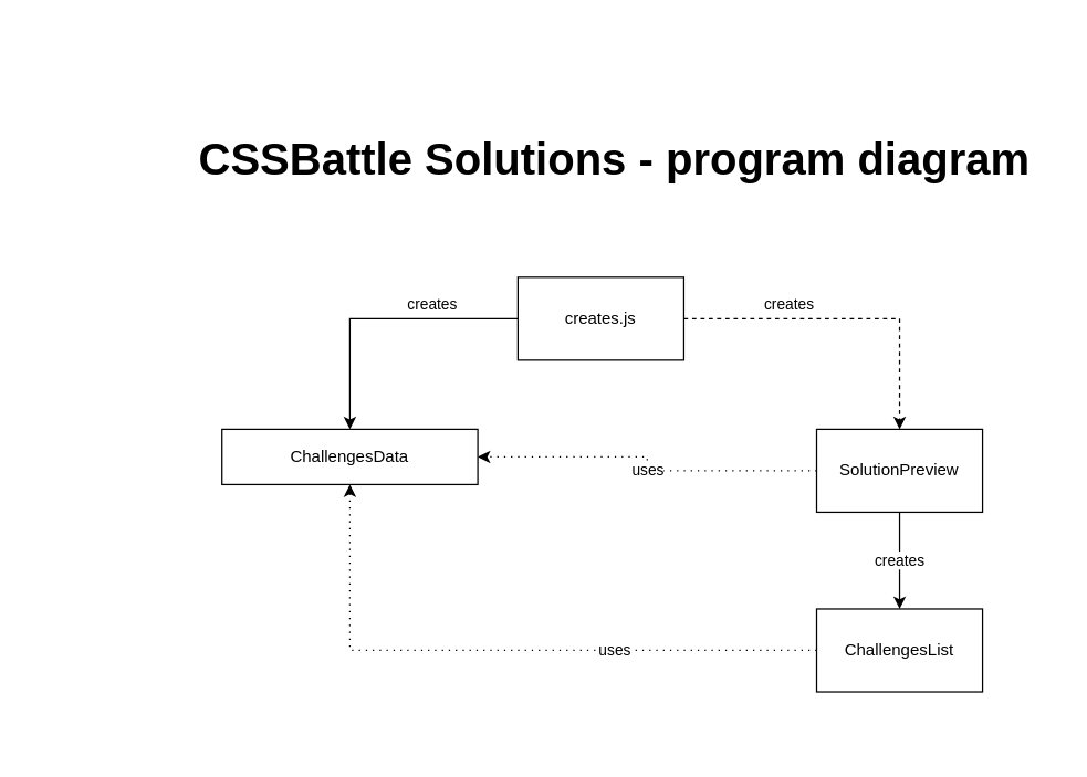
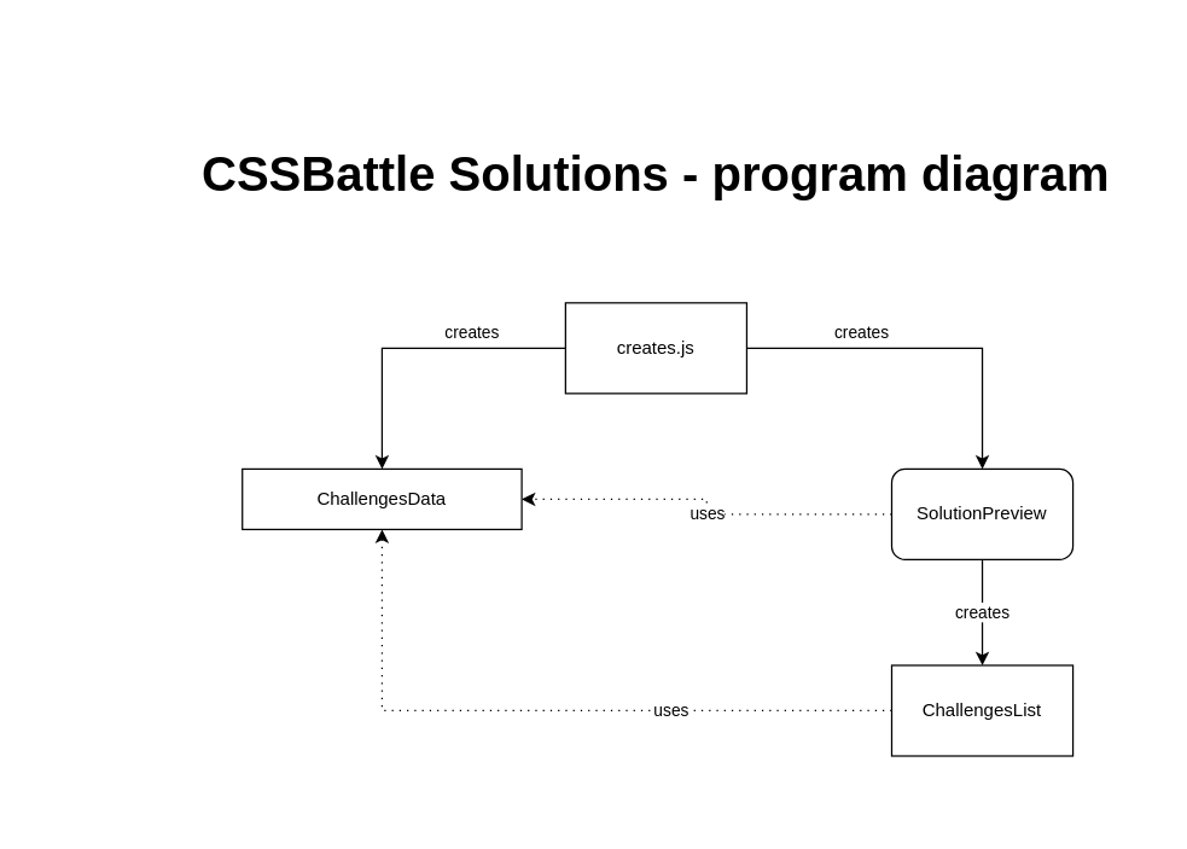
- <mxCell id="9" value="CSSBattle Solutions - program diagram" style="text;html=1;strokeColor=none;fillColor=none;align=center;verticalAlign=middle;whiteSpace=wrap;rounded=0;fontSize=32;fontStyle=1" parent="1" vertex="1"><mxGeometry x="114" y="90" width="660" height="50" as="geometry" /></mxCell>
+ <mxCell id="9" value="CSSBattle Solutions - program diagram" style="text;html=1;strokeColor=none;fillColor=none;align=center;verticalAlign=middle;whiteSpace=wrap;rounded=0;fontSize=32;fontStyle=1" parent="1" vertex="1"><mxGeometry x="104" y="90" width="660" height="50" as="geometry" /></mxCell>
- <mxCell id="3" value="creates" style="edgeStyle=orthogonalEdgeStyle;rounded=0;orthogonalLoop=1;jettySize=auto;html=1;entryX=0.5;entryY=0;entryDx=0;entryDy=0;dashed=1;" parent="1" source="4" target="7" edge="1"><mxGeometry x="-0.356" y="10" relative="1" as="geometry"><mxPoint as="offset" /></mxGeometry></mxCell>
+ <mxCell id="3" value="creates" style="edgeStyle=orthogonalEdgeStyle;rounded=0;orthogonalLoop=1;jettySize=auto;html=1;entryX=0.5;entryY=0;entryDx=0;entryDy=0;" parent="1" source="4" target="7" edge="1"><mxGeometry x="-0.356" y="10" relative="1" as="geometry"><mxPoint as="offset" /></mxGeometry></mxCell>
- <mxCell id="7" value="SolutionPreview" style="rounded=0;whiteSpace=wrap;html=1;" parent="1" vertex="1"><mxGeometry x="590" y="310" width="120" height="60" as="geometry" /></mxCell>
+ <mxCell id="7" value="SolutionPreview" style="whiteSpace=wrap;html=1;rounded=1;" parent="1" vertex="1"><mxGeometry x="590" y="310" width="120" height="60" as="geometry" /></mxCell>
